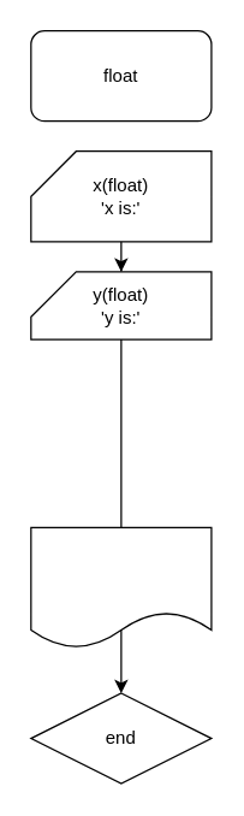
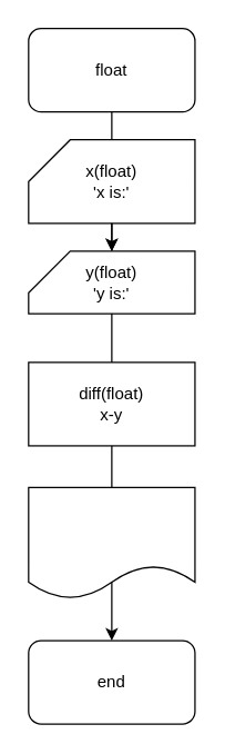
+ <mxCell id="4" value="" style="edgeStyle=orthogonalEdgeStyle;rounded=0;orthogonalLoop=1;jettySize=auto;html=1;" edge="1" parent="1" source="5" target="8"><mxGeometry relative="1" as="geometry" /></mxCell>
+ <mxCell id="9" value="diff(float)&lt;br&gt;x-y" style="rounded=0;whiteSpace=wrap;html=1;" vertex="1" parent="1"><mxGeometry x="20" y="260" width="120" height="60" as="geometry" /></mxCell>
- <mxCell id="2" value="end" style="rhombus;whiteSpace=wrap;html=1;" parent="1" vertex="1"><mxGeometry x="20" y="460" width="120" height="60" as="geometry" /></mxCell>
+ <mxCell id="2" value="end" style="rounded=1;whiteSpace=wrap;html=1;" parent="1" vertex="1"><mxGeometry x="20" y="460" width="120" height="60" as="geometry" /></mxCell>
